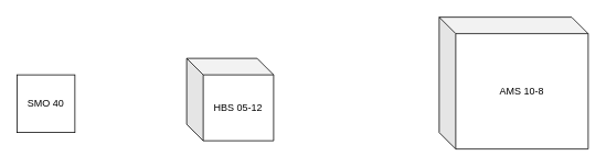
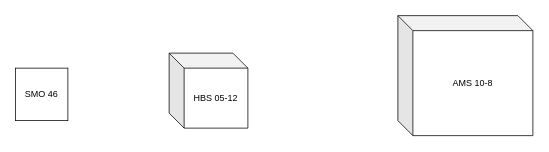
- <mxCell id="2" value="SMO 40" style="whiteSpace=wrap;html=1;aspect=fixed;" vertex="1" parent="1"><mxGeometry x="20" y="90" width="70" height="70" as="geometry" /></mxCell>
+ <mxCell id="2" value="SMO 46" style="whiteSpace=wrap;html=1;aspect=fixed;" vertex="1" parent="1"><mxGeometry x="20" y="90" width="70" height="70" as="geometry" /></mxCell>
